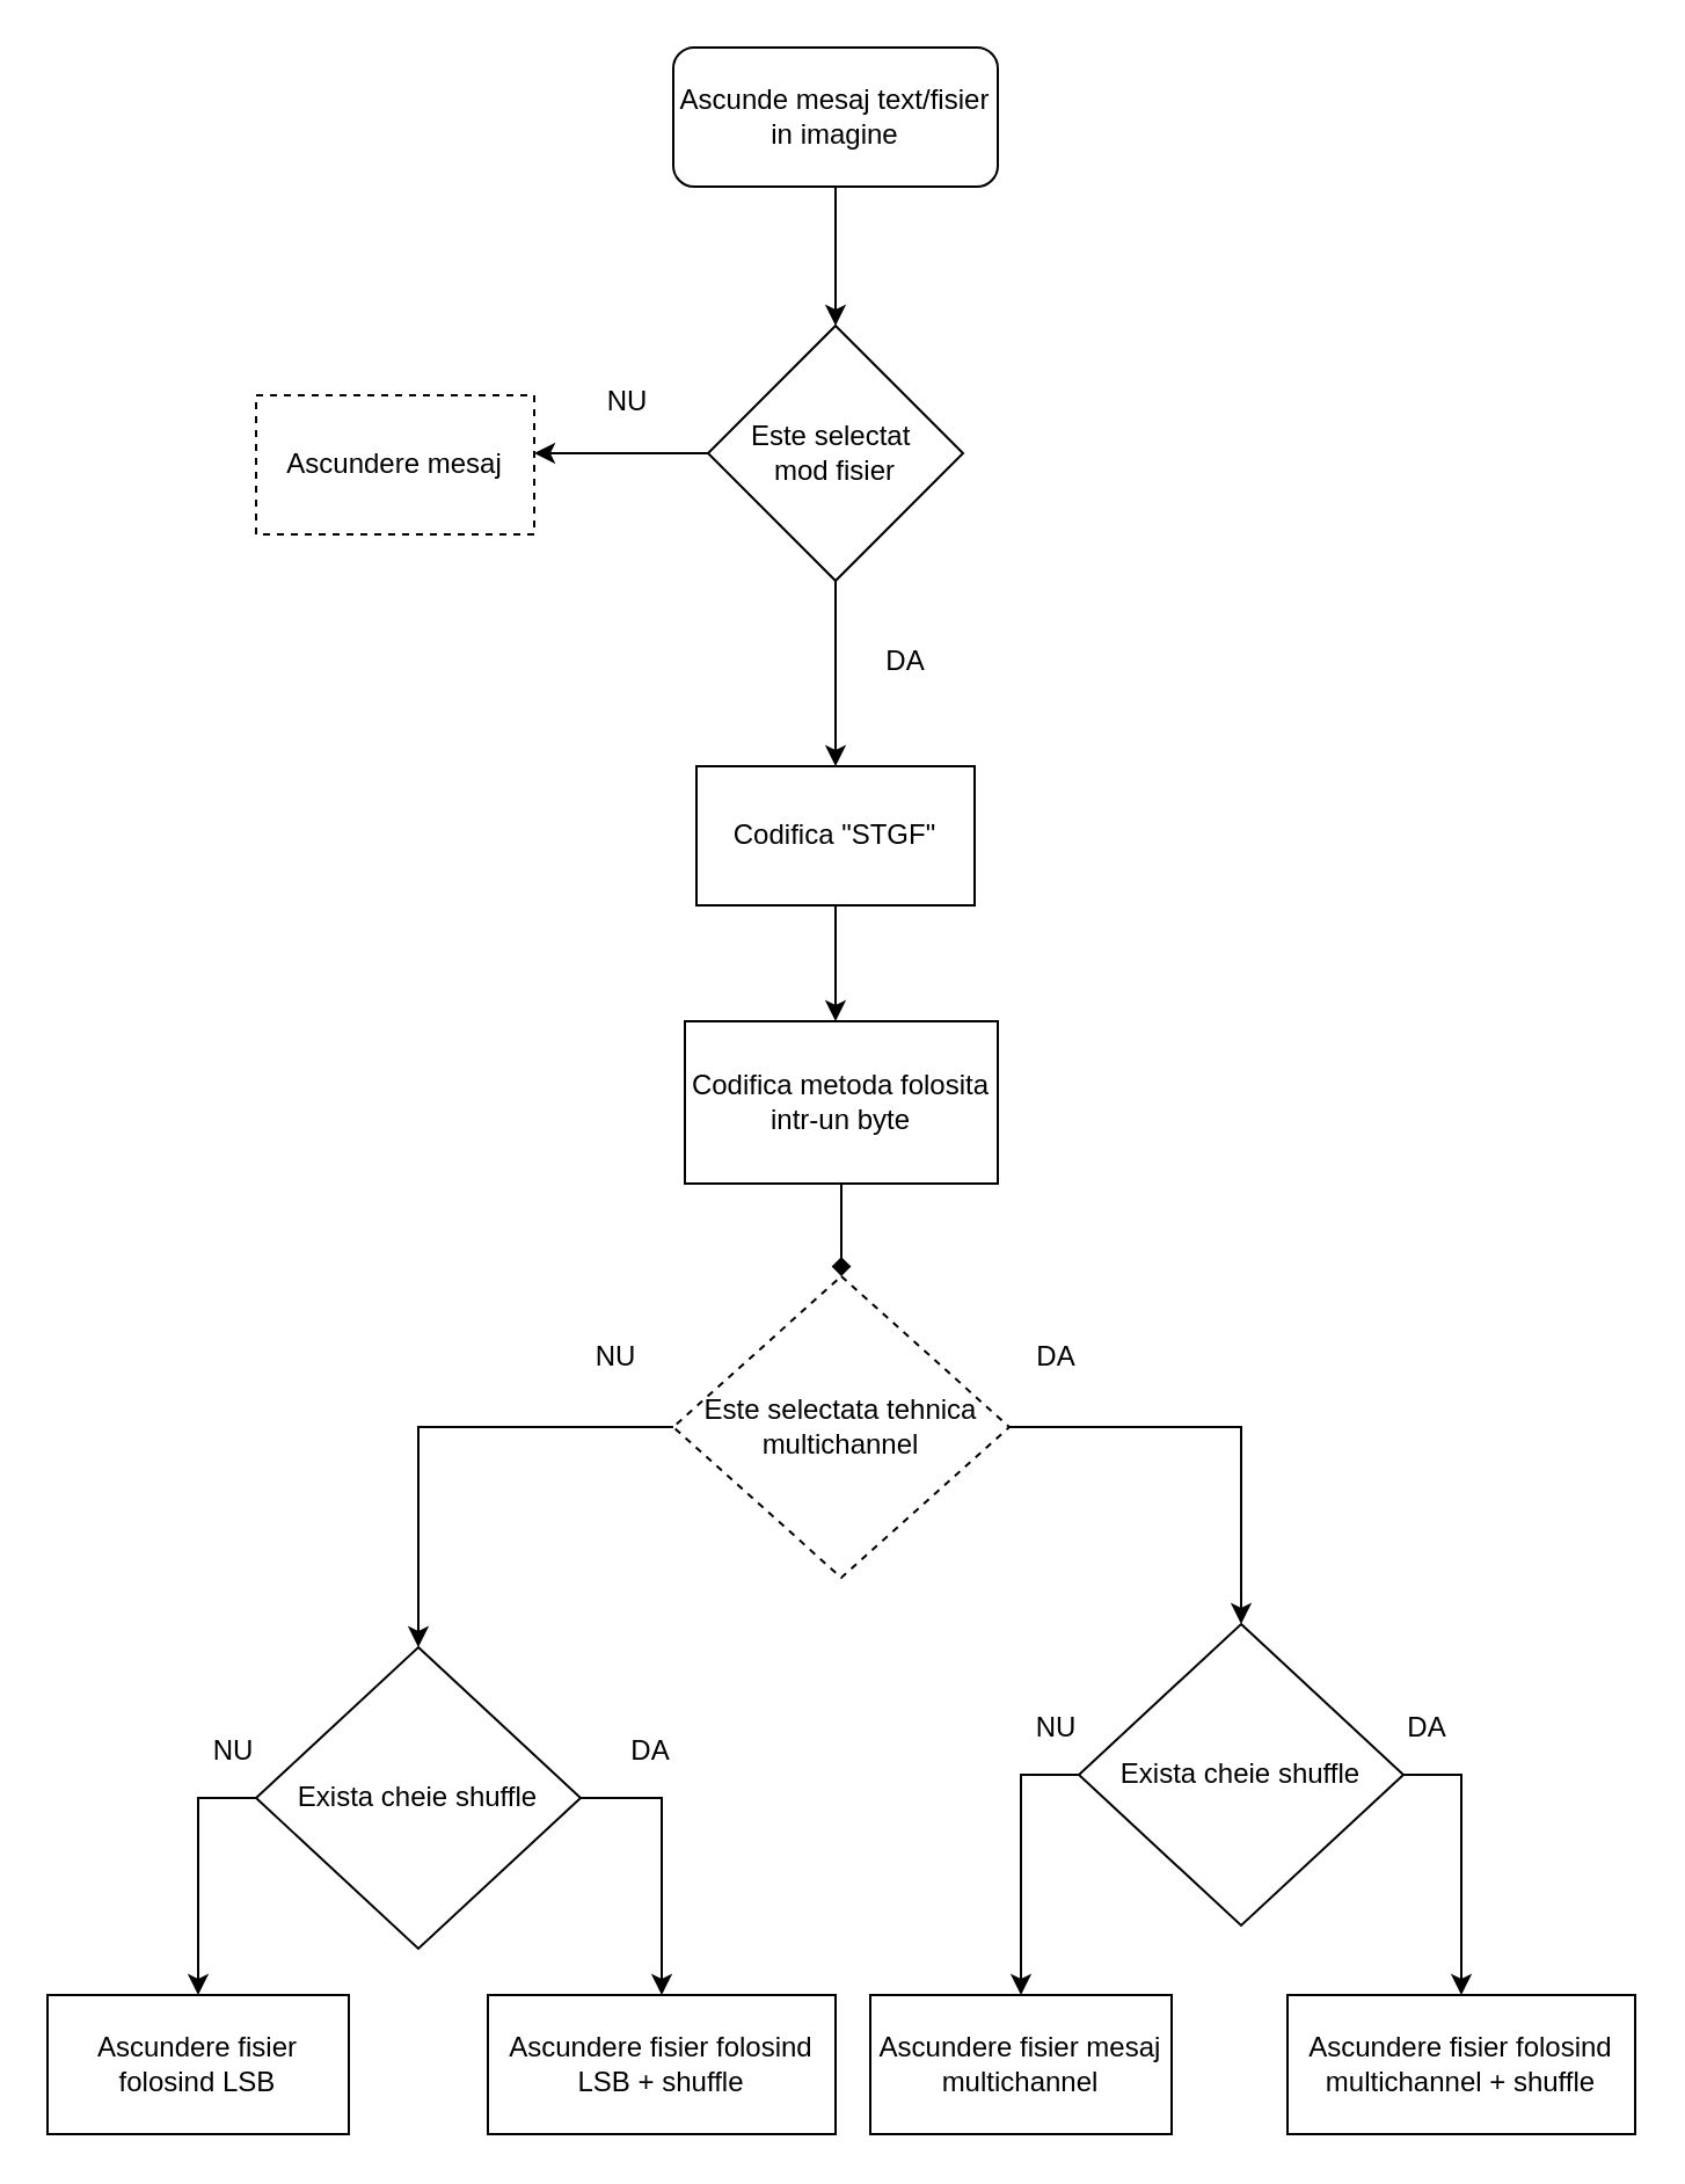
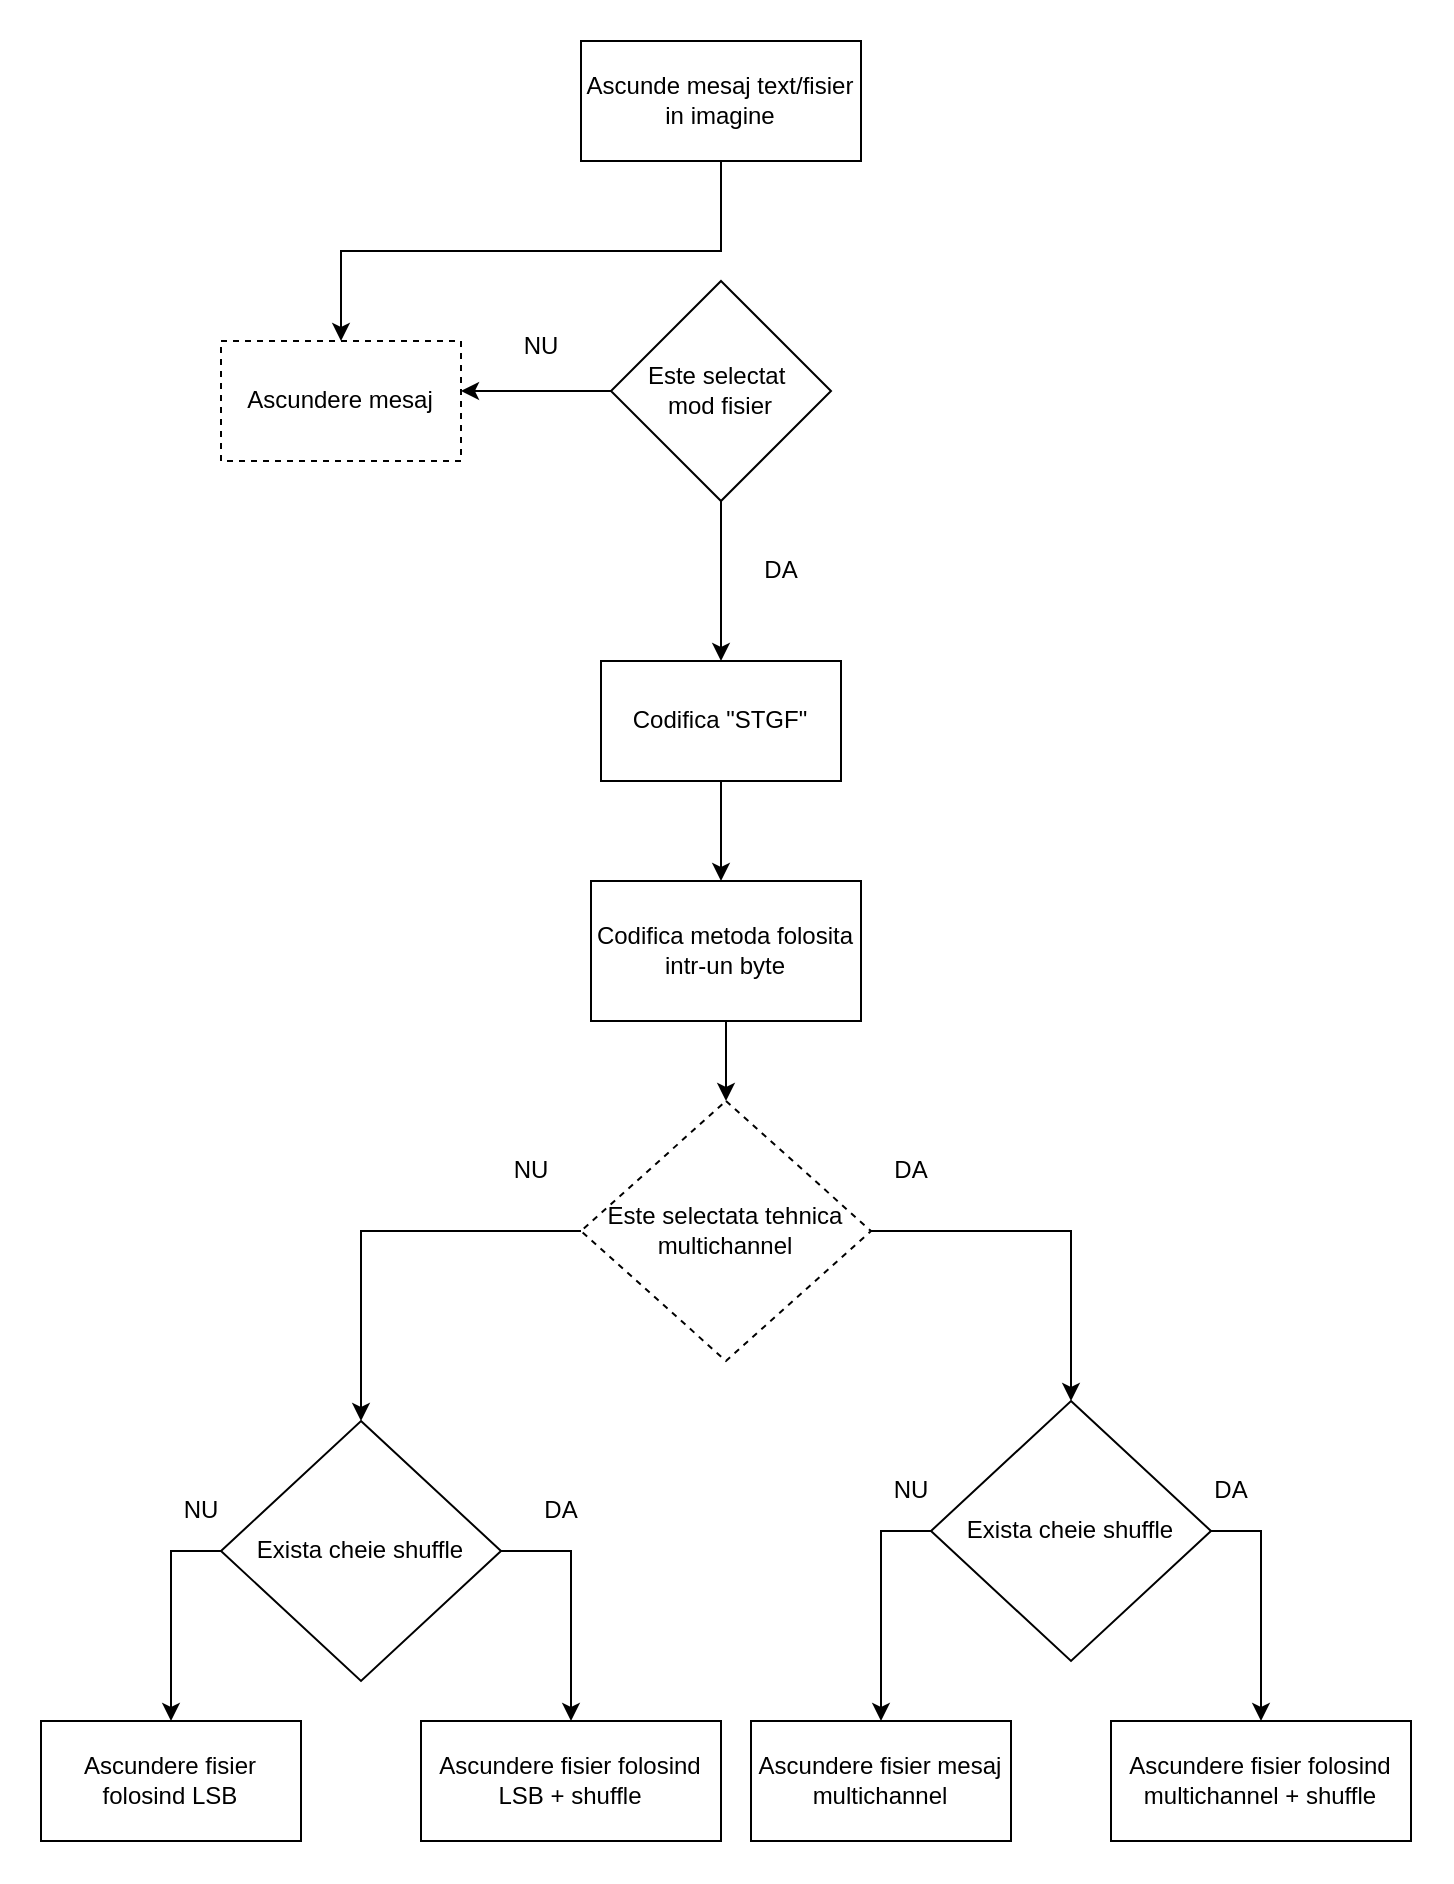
- <mxCell id="3" value="Ascunde mesaj text/fisier in imagine" style="whiteSpace=wrap;html=1;rounded=1;" vertex="1" parent="1"><mxGeometry x="290" y="20" width="140" height="60" as="geometry" /></mxCell>
+ <mxCell id="3" value="Ascunde mesaj text/fisier in imagine" style="rounded=0;whiteSpace=wrap;html=1;" vertex="1" parent="1"><mxGeometry x="290" y="20" width="140" height="60" as="geometry" /></mxCell>
- <mxCell id="2" style="edgeStyle=orthogonalEdgeStyle;rounded=0;orthogonalLoop=1;jettySize=auto;html=1;exitX=0.5;exitY=1;exitDx=0;exitDy=0;entryX=0.5;entryY=0;entryDx=0;entryDy=0;strokeColor=light-dark(#000000,#3333FF);" edge="1" parent="1" source="3" target="6"><mxGeometry relative="1" as="geometry" /></mxCell>
+ <mxCell id="2" style="edgeStyle=orthogonalEdgeStyle;rounded=0;orthogonalLoop=1;jettySize=auto;html=1;exitX=0.5;exitY=1;exitDx=0;exitDy=0;strokeColor=light-dark(#000000,#3333FF);" edge="1" parent="1" source="3" target="9"><mxGeometry relative="1" as="geometry" /></mxCell>
- <mxCell id="12" style="edgeStyle=orthogonalEdgeStyle;rounded=0;orthogonalLoop=1;jettySize=auto;html=1;exitX=0.5;exitY=1;exitDx=0;exitDy=0;entryX=0.5;entryY=0;entryDx=0;entryDy=0;strokeColor=light-dark(#000000,#3333FF);endArrow=diamond;" edge="1" parent="1" source="13" target="16"><mxGeometry relative="1" as="geometry"><mxPoint x="360" y="540" as="targetPoint" /></mxGeometry></mxCell>
+ <mxCell id="12" style="edgeStyle=orthogonalEdgeStyle;rounded=0;orthogonalLoop=1;jettySize=auto;html=1;exitX=0.5;exitY=1;exitDx=0;exitDy=0;entryX=0.5;entryY=0;entryDx=0;entryDy=0;strokeColor=light-dark(#000000,#3333FF);" edge="1" parent="1" source="13" target="16"><mxGeometry relative="1" as="geometry"><mxPoint x="360" y="540" as="targetPoint" /></mxGeometry></mxCell>
